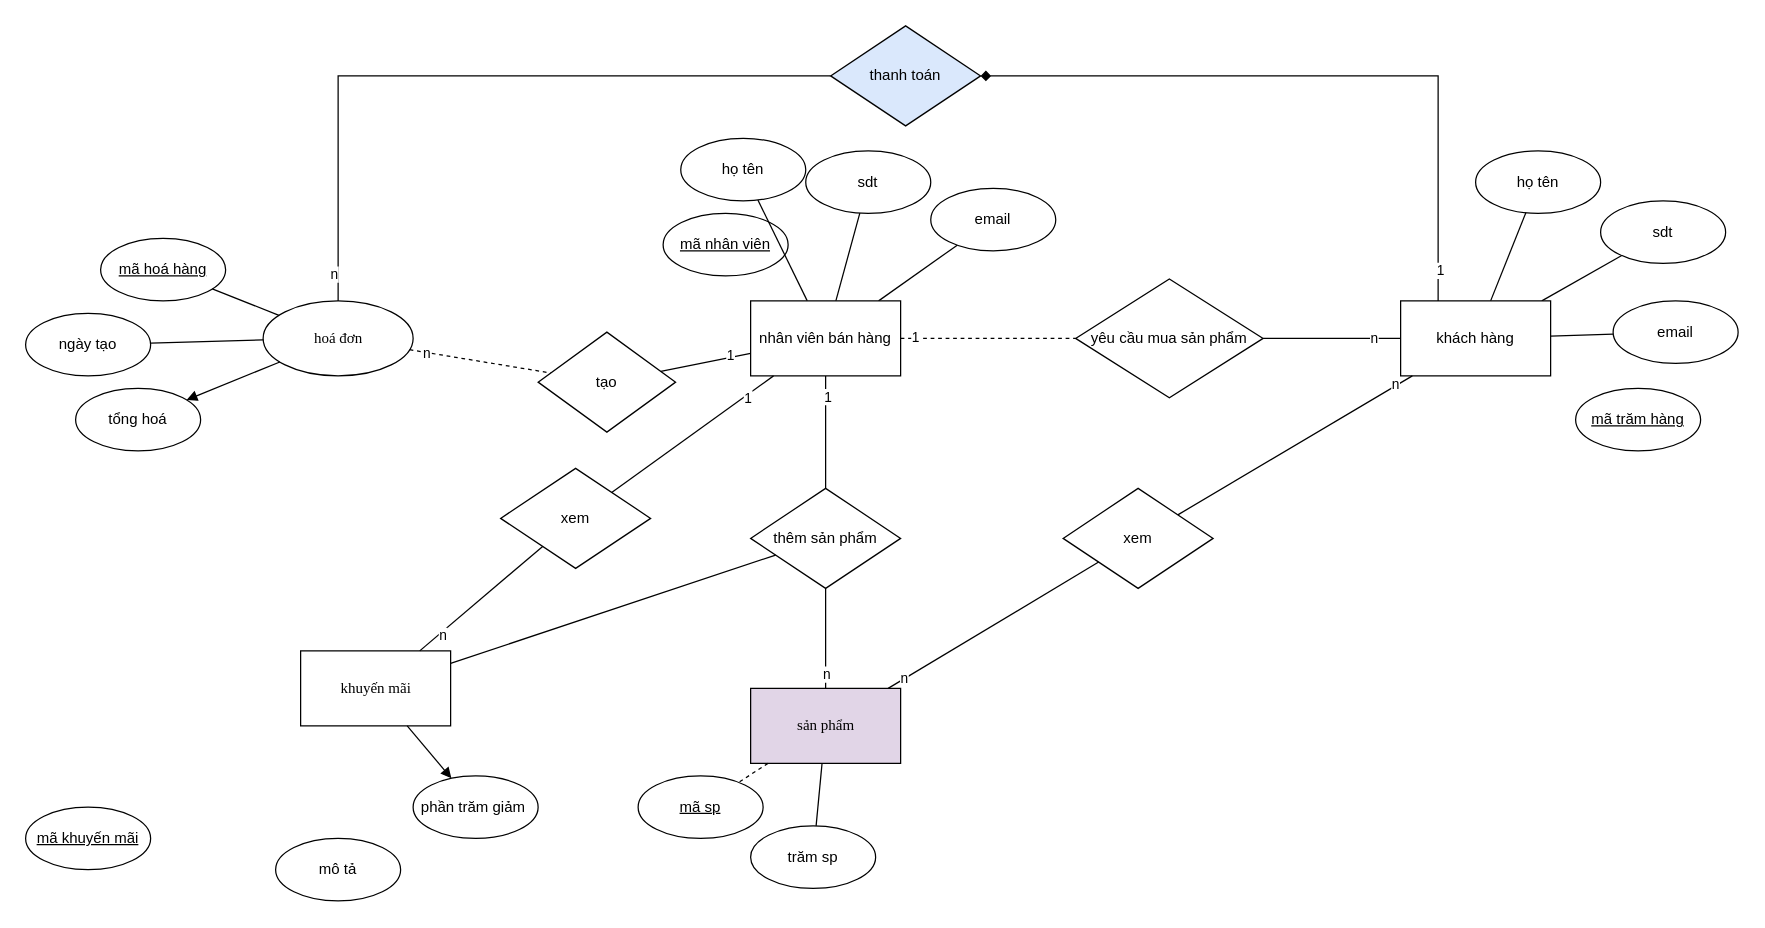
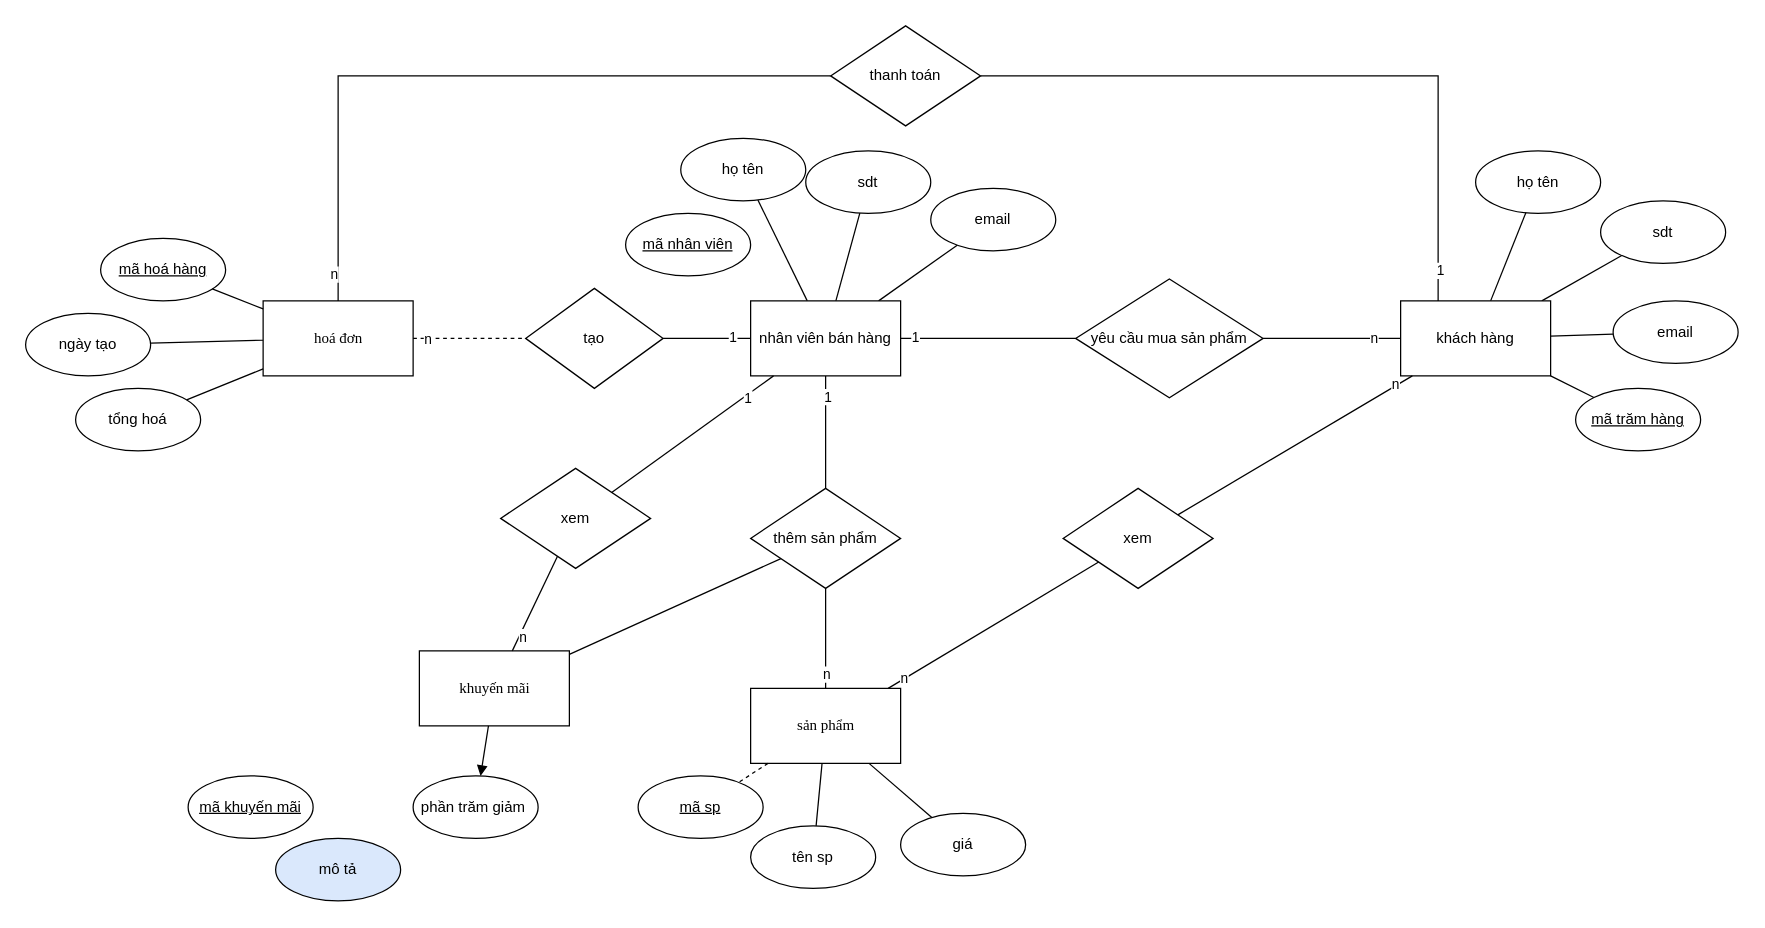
- <mxCell id="64" value="thanh toán" style="rhombus;whiteSpace=wrap;html=1;fillColor=#dae8fc;" parent="1" vertex="1"><mxGeometry x="664" y="20" width="120" height="80" as="geometry" /></mxCell>
+ <mxCell id="64" value="thanh toán" style="rhombus;whiteSpace=wrap;html=1;" parent="1" vertex="1"><mxGeometry x="664" y="20" width="120" height="80" as="geometry" /></mxCell>
- <mxCell id="65" value="" style="endArrow=diamond;html=1;rounded=0;exitX=0.25;exitY=0;exitDx=0;exitDy=0;" parent="1" source="17" target="64" edge="1"><mxGeometry width="50" height="50" relative="1" as="geometry"><mxPoint x="1060" y="160" as="sourcePoint" /><mxPoint x="1110" y="110" as="targetPoint" /><Array as="points"><mxPoint x="1150" y="60" /></Array></mxGeometry></mxCell>
+ <mxCell id="65" value="" style="endArrow=none;html=1;rounded=0;exitX=0.25;exitY=0;exitDx=0;exitDy=0;" parent="1" source="17" target="64" edge="1"><mxGeometry width="50" height="50" relative="1" as="geometry"><mxPoint x="1060" y="160" as="sourcePoint" /><mxPoint x="1110" y="110" as="targetPoint" /><Array as="points"><mxPoint x="1150" y="60" /></Array></mxGeometry></mxCell>
- <mxCell id="18" value="&lt;u&gt;mã nhân viên&lt;/u&gt;" style="ellipse;whiteSpace=wrap;html=1;" parent="1" vertex="1"><mxGeometry x="530" y="170" width="100" height="50" as="geometry" /></mxCell>
+ <mxCell id="18" value="&lt;u&gt;mã nhân viên&lt;/u&gt;" style="ellipse;whiteSpace=wrap;html=1;" parent="1" vertex="1"><mxGeometry x="500" y="170" width="100" height="50" as="geometry" /></mxCell>
- <mxCell id="41" value="hoá đơn" style="ellipse;fontFamily=Tahoma;html=1;labelBackgroundColor=none;" parent="1" vertex="1"><mxGeometry x="210" y="240" width="120" height="60" as="geometry" /></mxCell>
+ <mxCell id="41" value="hoá đơn" style="rounded=0;fontFamily=Tahoma;html=1;labelBackgroundColor=none;" parent="1" vertex="1"><mxGeometry x="210" y="240" width="120" height="60" as="geometry" /></mxCell>
- <mxCell id="30" value="" style="endArrow=none;html=1;rounded=0;dashed=1;" parent="1" source="25" target="27" edge="1"><mxGeometry width="50" height="50" relative="1" as="geometry"><mxPoint x="800" y="320" as="sourcePoint" /><mxPoint x="850" y="270" as="targetPoint" /></mxGeometry></mxCell>
+ <mxCell id="30" value="" style="endArrow=none;html=1;rounded=0;" parent="1" source="25" target="27" edge="1"><mxGeometry width="50" height="50" relative="1" as="geometry"><mxPoint x="800" y="320" as="sourcePoint" /><mxPoint x="850" y="270" as="targetPoint" /></mxGeometry></mxCell>
- <mxCell id="48" value="tạo" style="rhombus;whiteSpace=wrap;html=1;" parent="1" vertex="1"><mxGeometry x="430" y="265" width="110" height="80" as="geometry" /></mxCell>
+ <mxCell id="48" value="tạo" style="rhombus;whiteSpace=wrap;html=1;" parent="1" vertex="1"><mxGeometry x="420" y="230" width="110" height="80" as="geometry" /></mxCell>
+ <mxCell id="12" value="" style="endArrow=none;html=1;rounded=0;" parent="1" source="17" target="9" edge="1"><mxGeometry width="50" height="50" relative="1" as="geometry"><mxPoint x="1159.747" y="230.253" as="sourcePoint" /><mxPoint x="1190" y="210" as="targetPoint" /></mxGeometry></mxCell>
- <mxCell id="47" value="" style="endArrow=block;html=1;rounded=0;" parent="1" source="41" target="44" edge="1"><mxGeometry width="50" height="50" relative="1" as="geometry"><mxPoint x="320" y="290" as="sourcePoint" /><mxPoint y="240" as="targetPoint" x="370" /></mxGeometry></mxCell>
+ <mxCell id="47" value="" style="endArrow=none;html=1;rounded=0;" parent="1" source="41" target="44" edge="1"><mxGeometry width="50" height="50" relative="1" as="geometry"><mxPoint x="320" y="290" as="sourcePoint" /><mxPoint y="240" as="targetPoint" x="370" /></mxGeometry></mxCell>
- <mxCell id="53" value="khuyến mãi" style="rounded=0;fontFamily=Tahoma;html=1;labelBackgroundColor=none;" parent="1" vertex="1"><mxGeometry x="240" y="520" width="120" height="60" as="geometry" /></mxCell>
+ <mxCell id="53" value="khuyến mãi" style="rounded=0;fontFamily=Tahoma;html=1;labelBackgroundColor=none;" parent="1" vertex="1"><mxGeometry x="335" y="520" width="120" height="60" as="geometry" /></mxCell>
- <mxCell id="2" value="sản phẩm" style="rounded=0;fontFamily=Tahoma;html=1;labelBackgroundColor=none;fillColor=#e1d5e7;" parent="1" vertex="1"><mxGeometry x="600" y="550" width="120" height="60" as="geometry" /></mxCell>
+ <mxCell id="2" value="sản phẩm" style="rounded=0;fontFamily=Tahoma;html=1;labelBackgroundColor=none;" parent="1" vertex="1"><mxGeometry x="600" y="550" width="120" height="60" as="geometry" /></mxCell>
+ <mxCell id="8" value="" style="endArrow=none;html=1;rounded=0;" parent="1" source="2" target="5" edge="1"><mxGeometry width="50" height="50" relative="1" as="geometry"><mxPoint x="740" y="600" as="sourcePoint" /><mxPoint x="790" y="550" as="targetPoint" /></mxGeometry></mxCell>
- <mxCell id="54" value="&lt;u&gt;mã khuyến mãi&lt;/u&gt;" style="ellipse;whiteSpace=wrap;html=1;" parent="1" vertex="1"><mxGeometry x="20" y="645" width="100" height="50" as="geometry" /></mxCell>
+ <mxCell id="54" value="&lt;u&gt;mã khuyến mãi&lt;/u&gt;" style="ellipse;whiteSpace=wrap;html=1;" parent="1" vertex="1"><mxGeometry x="150" y="620" width="100" height="50" as="geometry" /></mxCell>
+ <mxCell id="5" value="&lt;span&gt;giá&lt;/span&gt;" style="ellipse;whiteSpace=wrap;html=1;fontStyle=0" parent="1" vertex="1"><mxGeometry x="720" y="650" width="100" height="50" as="geometry" /></mxCell>
- <mxCell id="4" value="&lt;span&gt;trăm sp&lt;/span&gt;" style="ellipse;whiteSpace=wrap;html=1;fontStyle=0" parent="1" vertex="1"><mxGeometry x="600" y="660" width="100" height="50" as="geometry" /></mxCell>
+ <mxCell id="4" value="&lt;span&gt;tên sp&lt;/span&gt;" style="ellipse;whiteSpace=wrap;html=1;fontStyle=0" parent="1" vertex="1"><mxGeometry x="600" y="660" width="100" height="50" as="geometry" /></mxCell>
- <mxCell id="55" value="&lt;span&gt;mô tả&lt;/span&gt;" style="ellipse;whiteSpace=wrap;html=1;fontStyle=0" parent="1" vertex="1"><mxGeometry x="220" y="670" width="100" height="50" as="geometry" /></mxCell>
+ <mxCell id="55" value="&lt;span&gt;mô tả&lt;/span&gt;" style="ellipse;whiteSpace=wrap;html=1;fontStyle=0;fillColor=#dae8fc;" parent="1" vertex="1"><mxGeometry x="220" y="670" width="100" height="50" as="geometry" /></mxCell>
